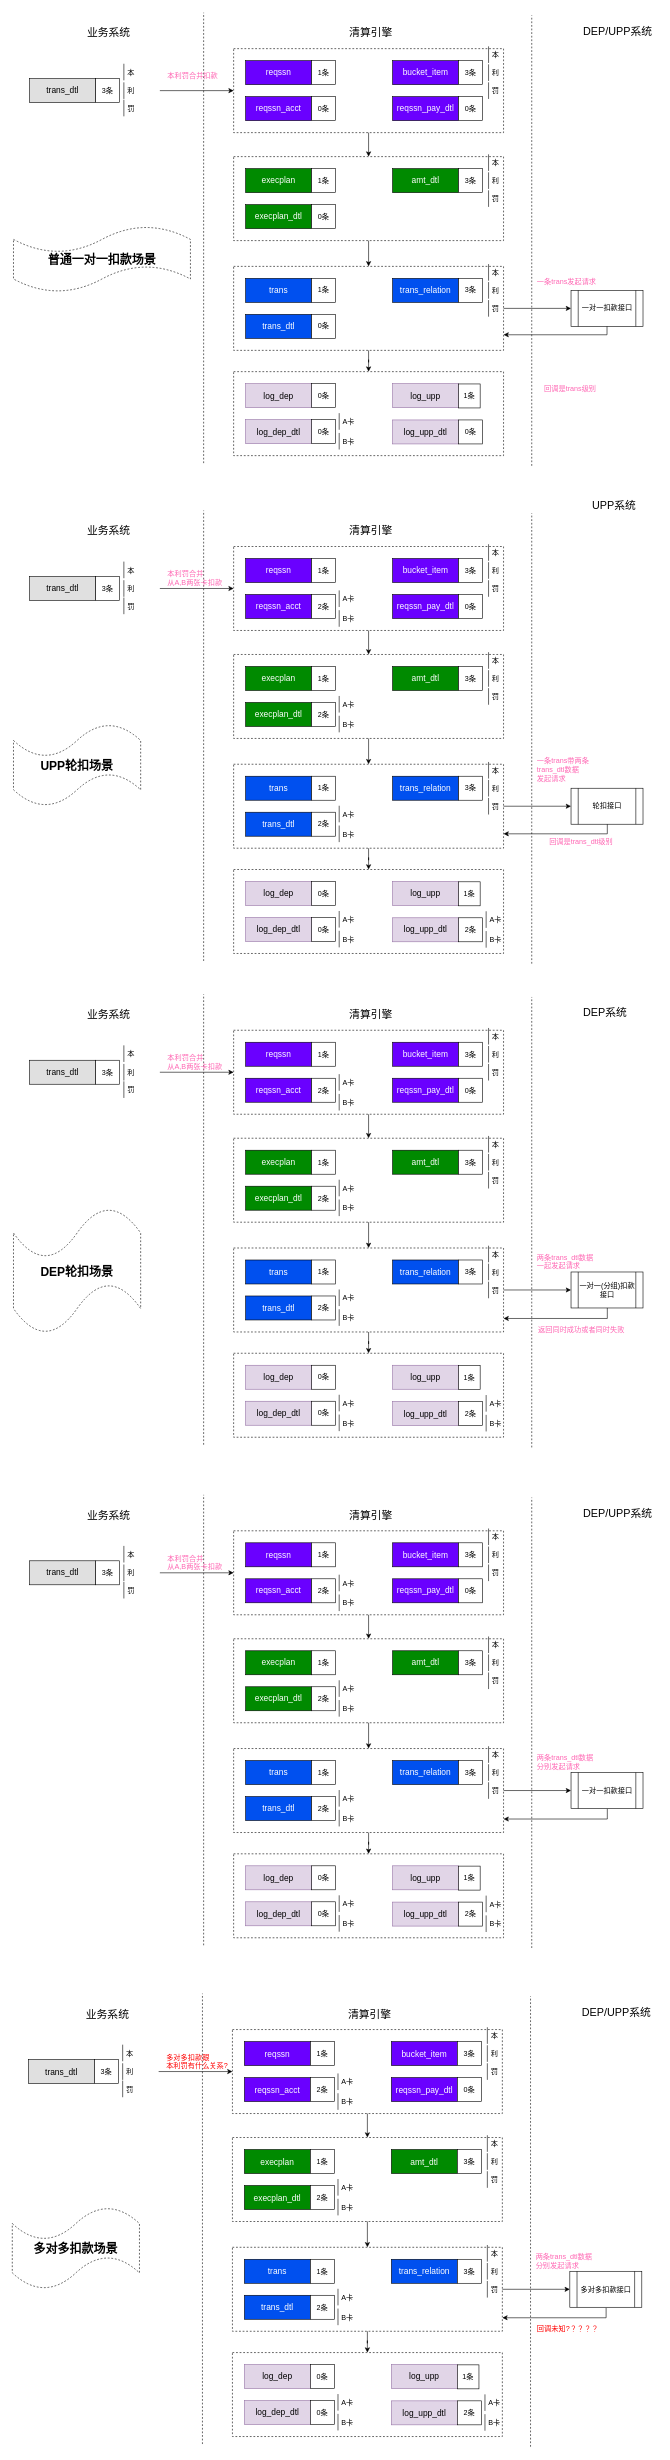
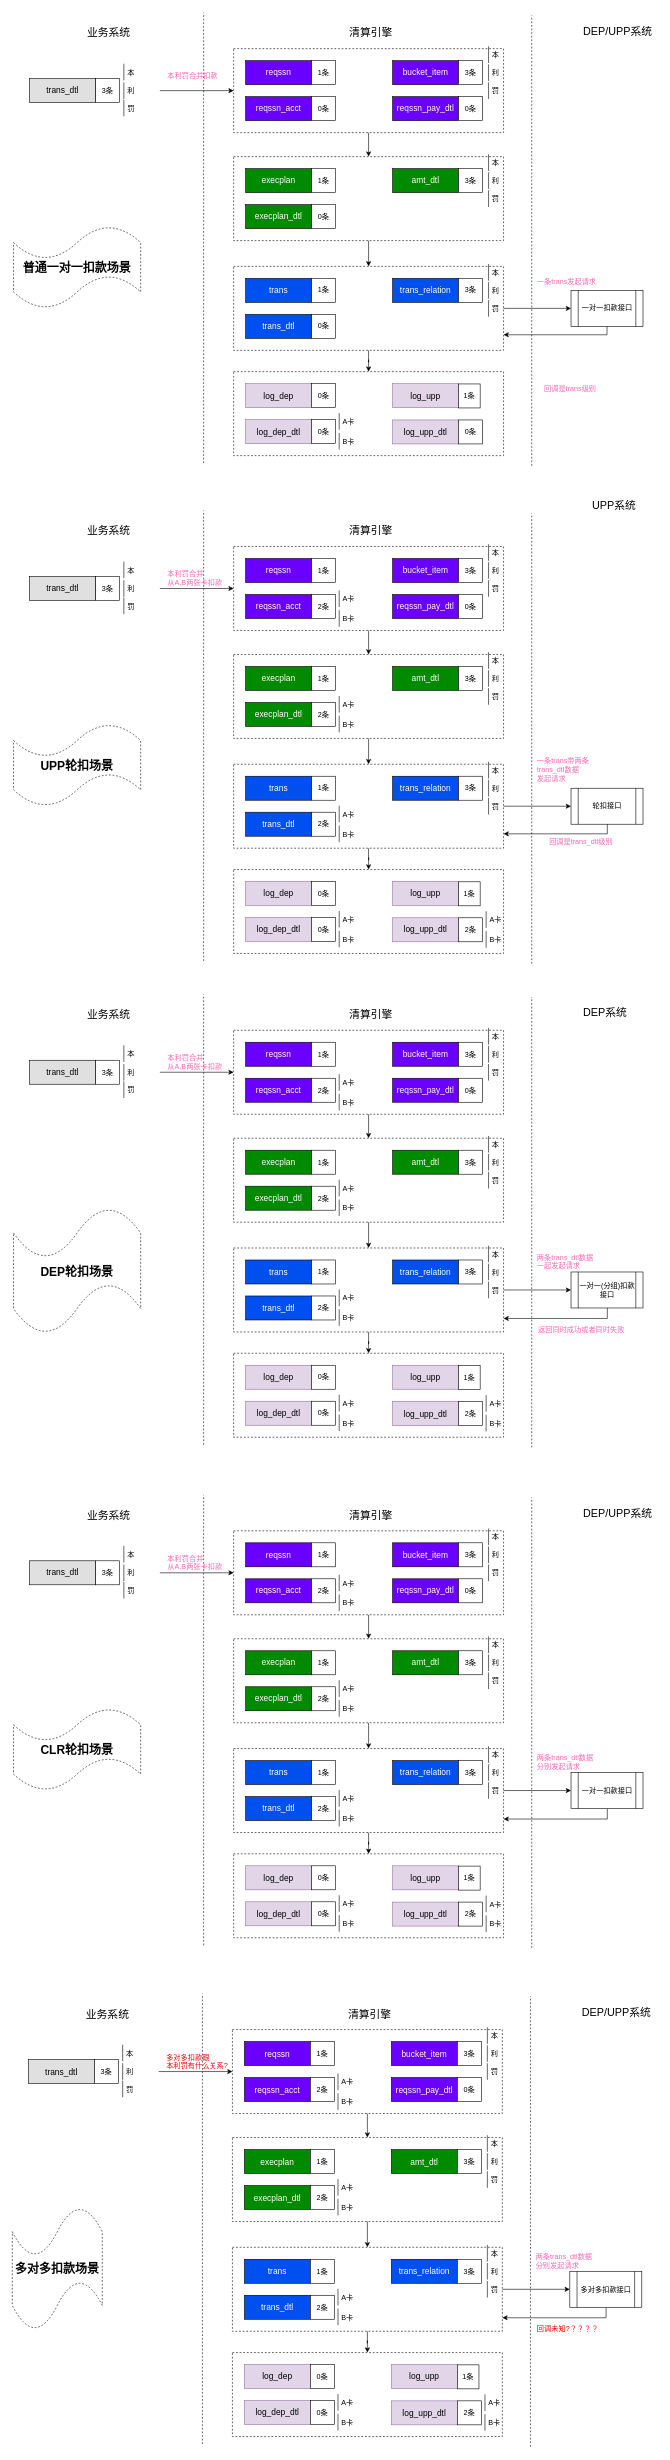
- <mxCell id="162" value="&lt;div&gt;普通一对一扣款场景&lt;/div&gt;" style="shape=tape;whiteSpace=wrap;html=1;dashed=1;strokeWidth=1;fillColor=none;fontSize=20;fontColor=#000000;fontStyle=1" parent="1" vertex="1"><mxGeometry x="22" y="376" width="295" height="110" as="geometry" /></mxCell>
+ <mxCell id="162" value="&lt;div&gt;普通一对一扣款场景&lt;/div&gt;" style="shape=tape;whiteSpace=wrap;html=1;dashed=1;strokeWidth=1;fillColor=none;fontSize=20;fontColor=#000000;fontStyle=1" parent="1" vertex="1"><mxGeometry x="22" y="376" width="212" height="137" as="geometry" /></mxCell>
+ <mxCell id="350" value="&lt;div&gt;CLR轮扣场景&lt;/div&gt;" style="shape=tape;whiteSpace=wrap;html=1;dashed=1;strokeWidth=1;fillColor=none;fontSize=20;fontColor=#000000;fontStyle=1" parent="1" vertex="1"><mxGeometry x="22" y="2847" width="212" height="137" as="geometry" /></mxCell>
- <mxCell id="443" value="&lt;div&gt;多对多扣款场景&lt;/div&gt;" style="shape=tape;whiteSpace=wrap;html=1;dashed=1;strokeWidth=1;fillColor=none;fontSize=20;fontColor=#000000;fontStyle=1" parent="1" vertex="1"><mxGeometry x="20" y="3678.5" width="212" height="137" as="geometry" /></mxCell>
+ <mxCell id="443" value="&lt;div&gt;多对多扣款场景&lt;/div&gt;" style="shape=tape;whiteSpace=wrap;html=1;dashed=1;strokeWidth=1;fillColor=none;fontSize=20;fontColor=#000000;fontStyle=1" parent="1" vertex="1"><mxGeometry x="20" y="3678.5" width="150" height="205" as="geometry" /></mxCell>
